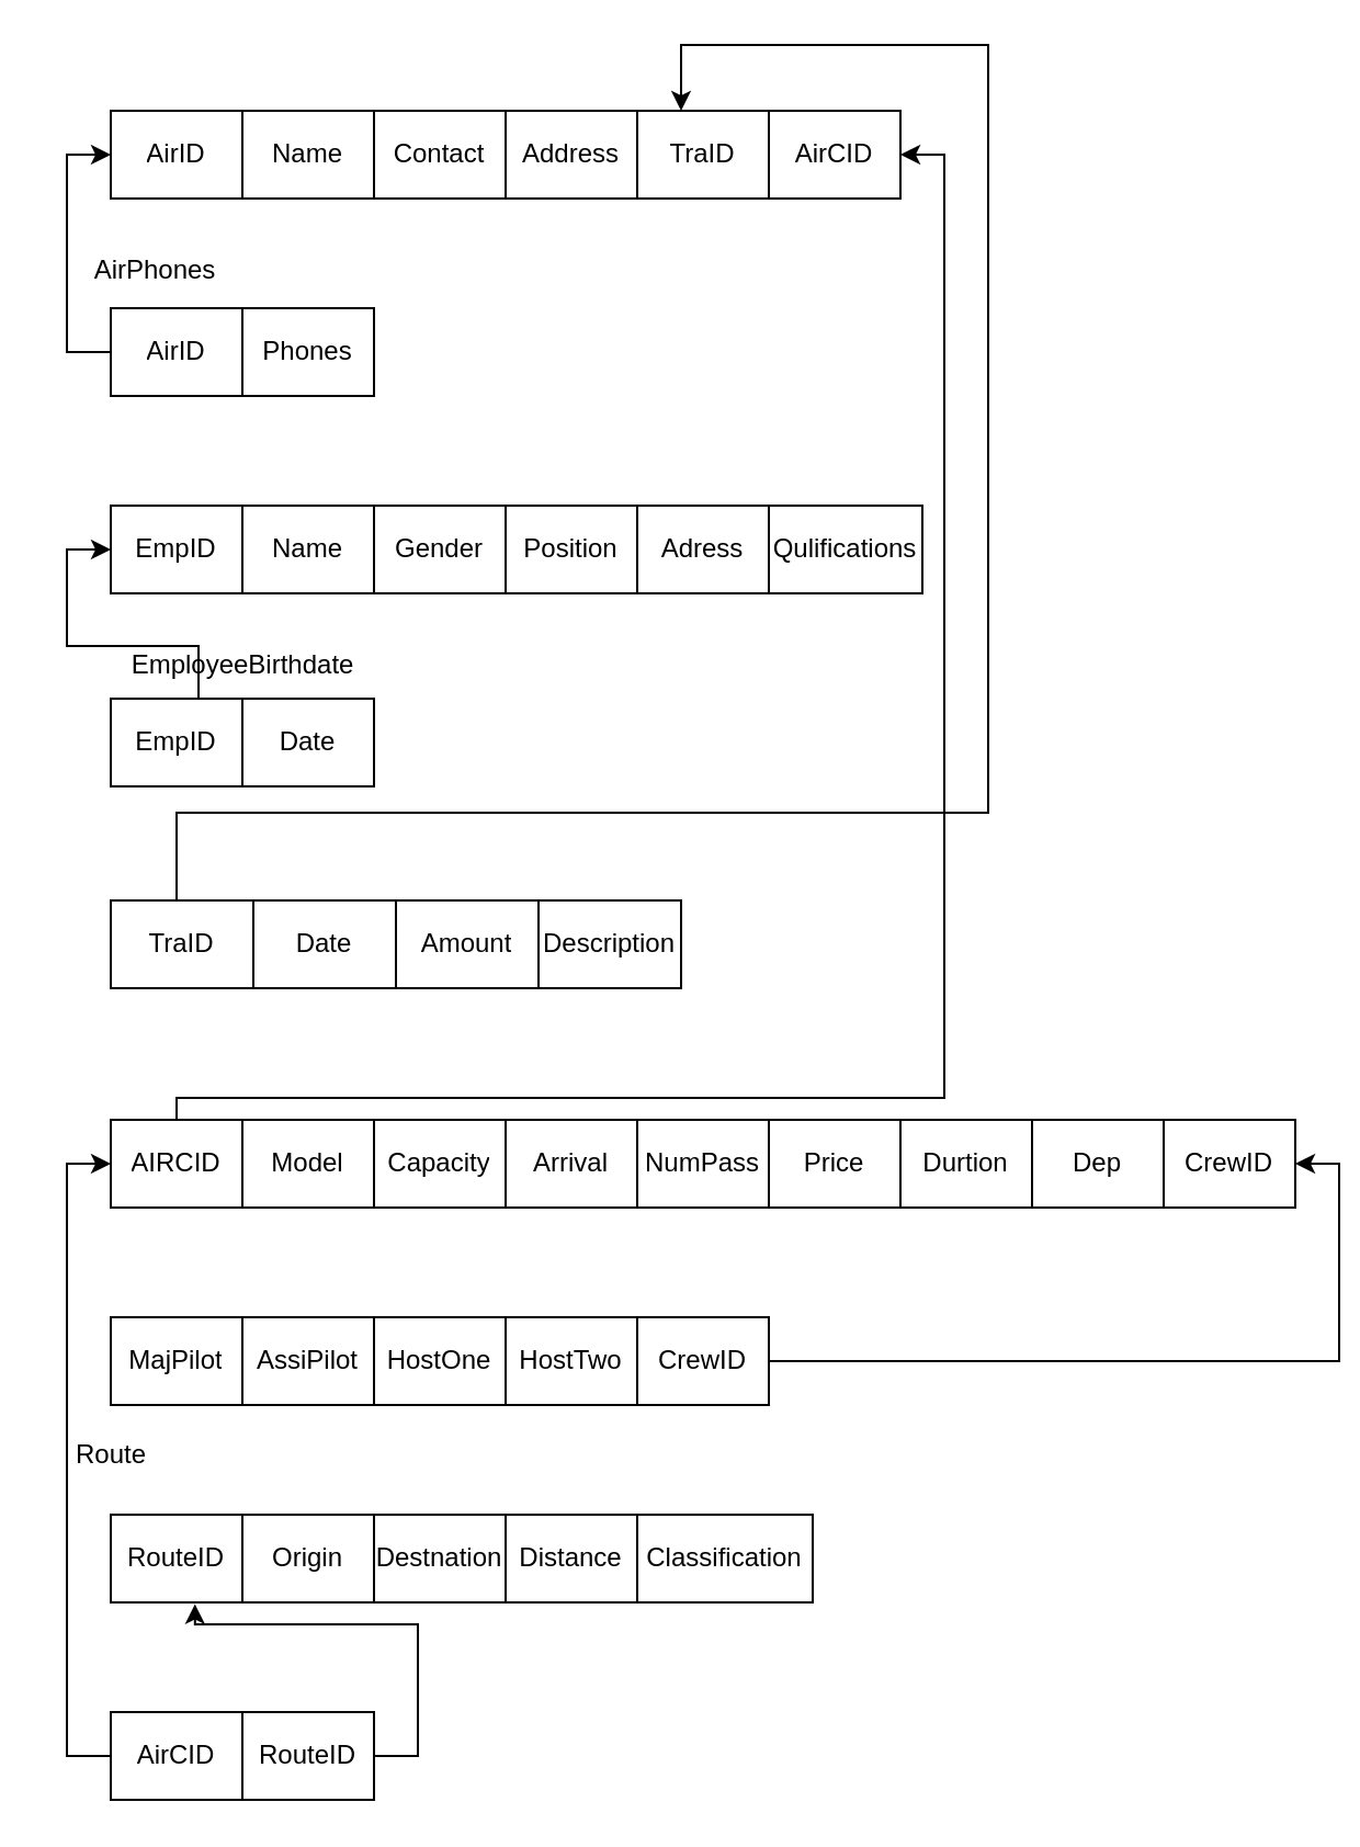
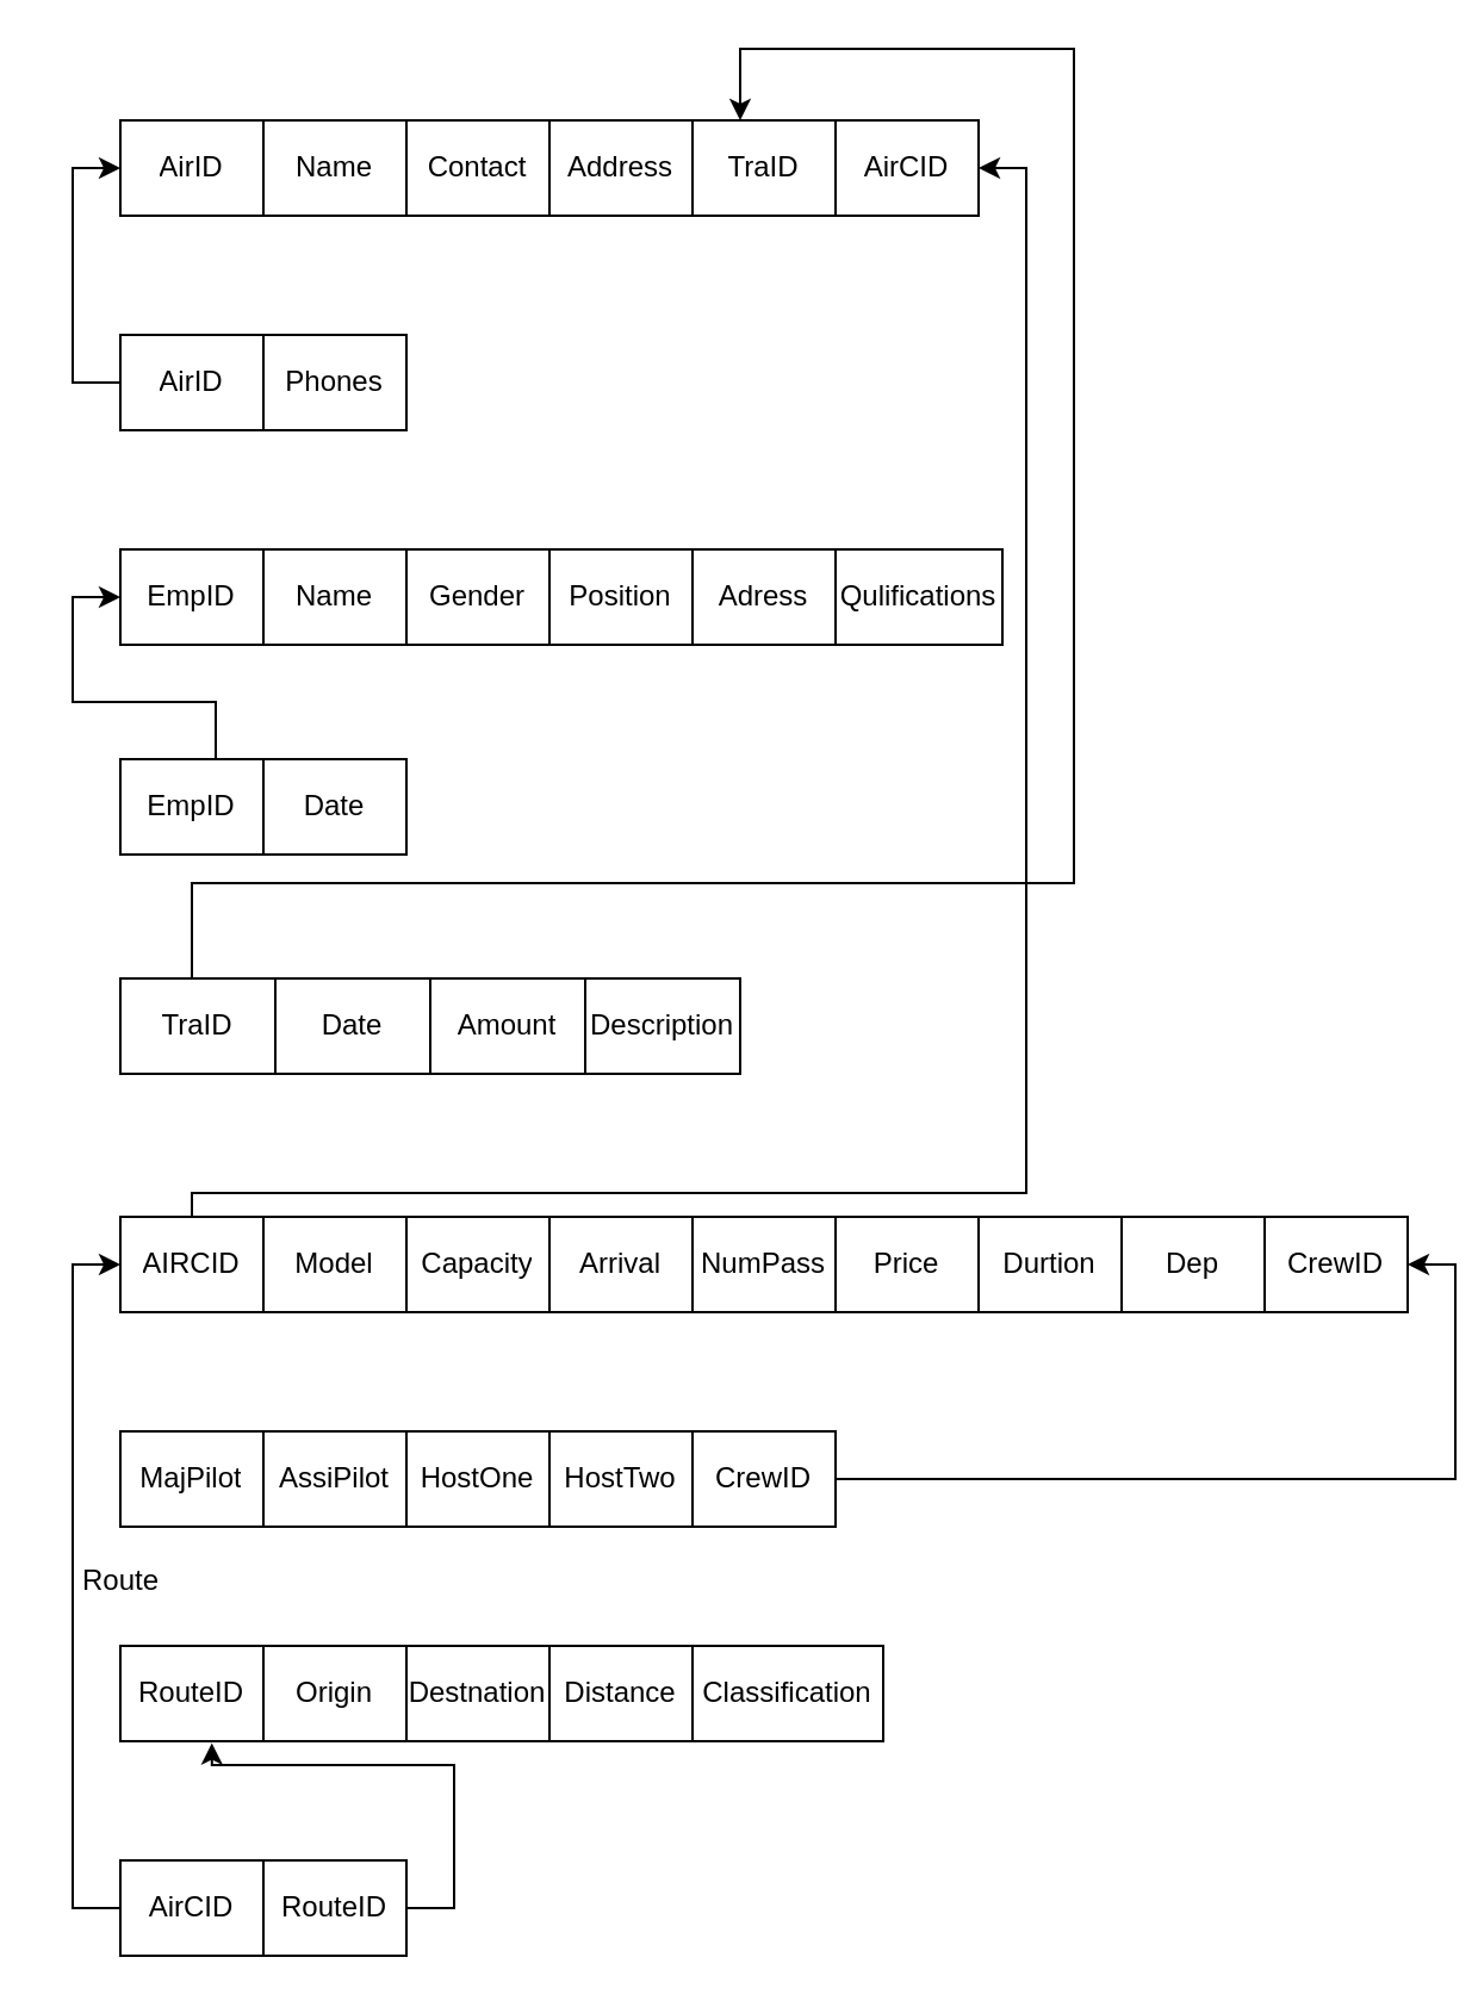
- <mxCell id="14" value="AirPhones" style="text;html=1;align=center;verticalAlign=middle;resizable=0;points=[];autosize=1;strokeColor=none;fillColor=none;" vertex="1" parent="1"><mxGeometry x="30" y="108" width="80" height="30" as="geometry" /></mxCell>
- <mxCell id="24" value="EmployeeBirthdate" style="text;html=1;align=center;verticalAlign=middle;resizable=0;points=[];autosize=1;strokeColor=none;fillColor=none;" vertex="1" parent="1"><mxGeometry y="288" width="120" height="30" as="geometry" x="50" /></mxCell>
